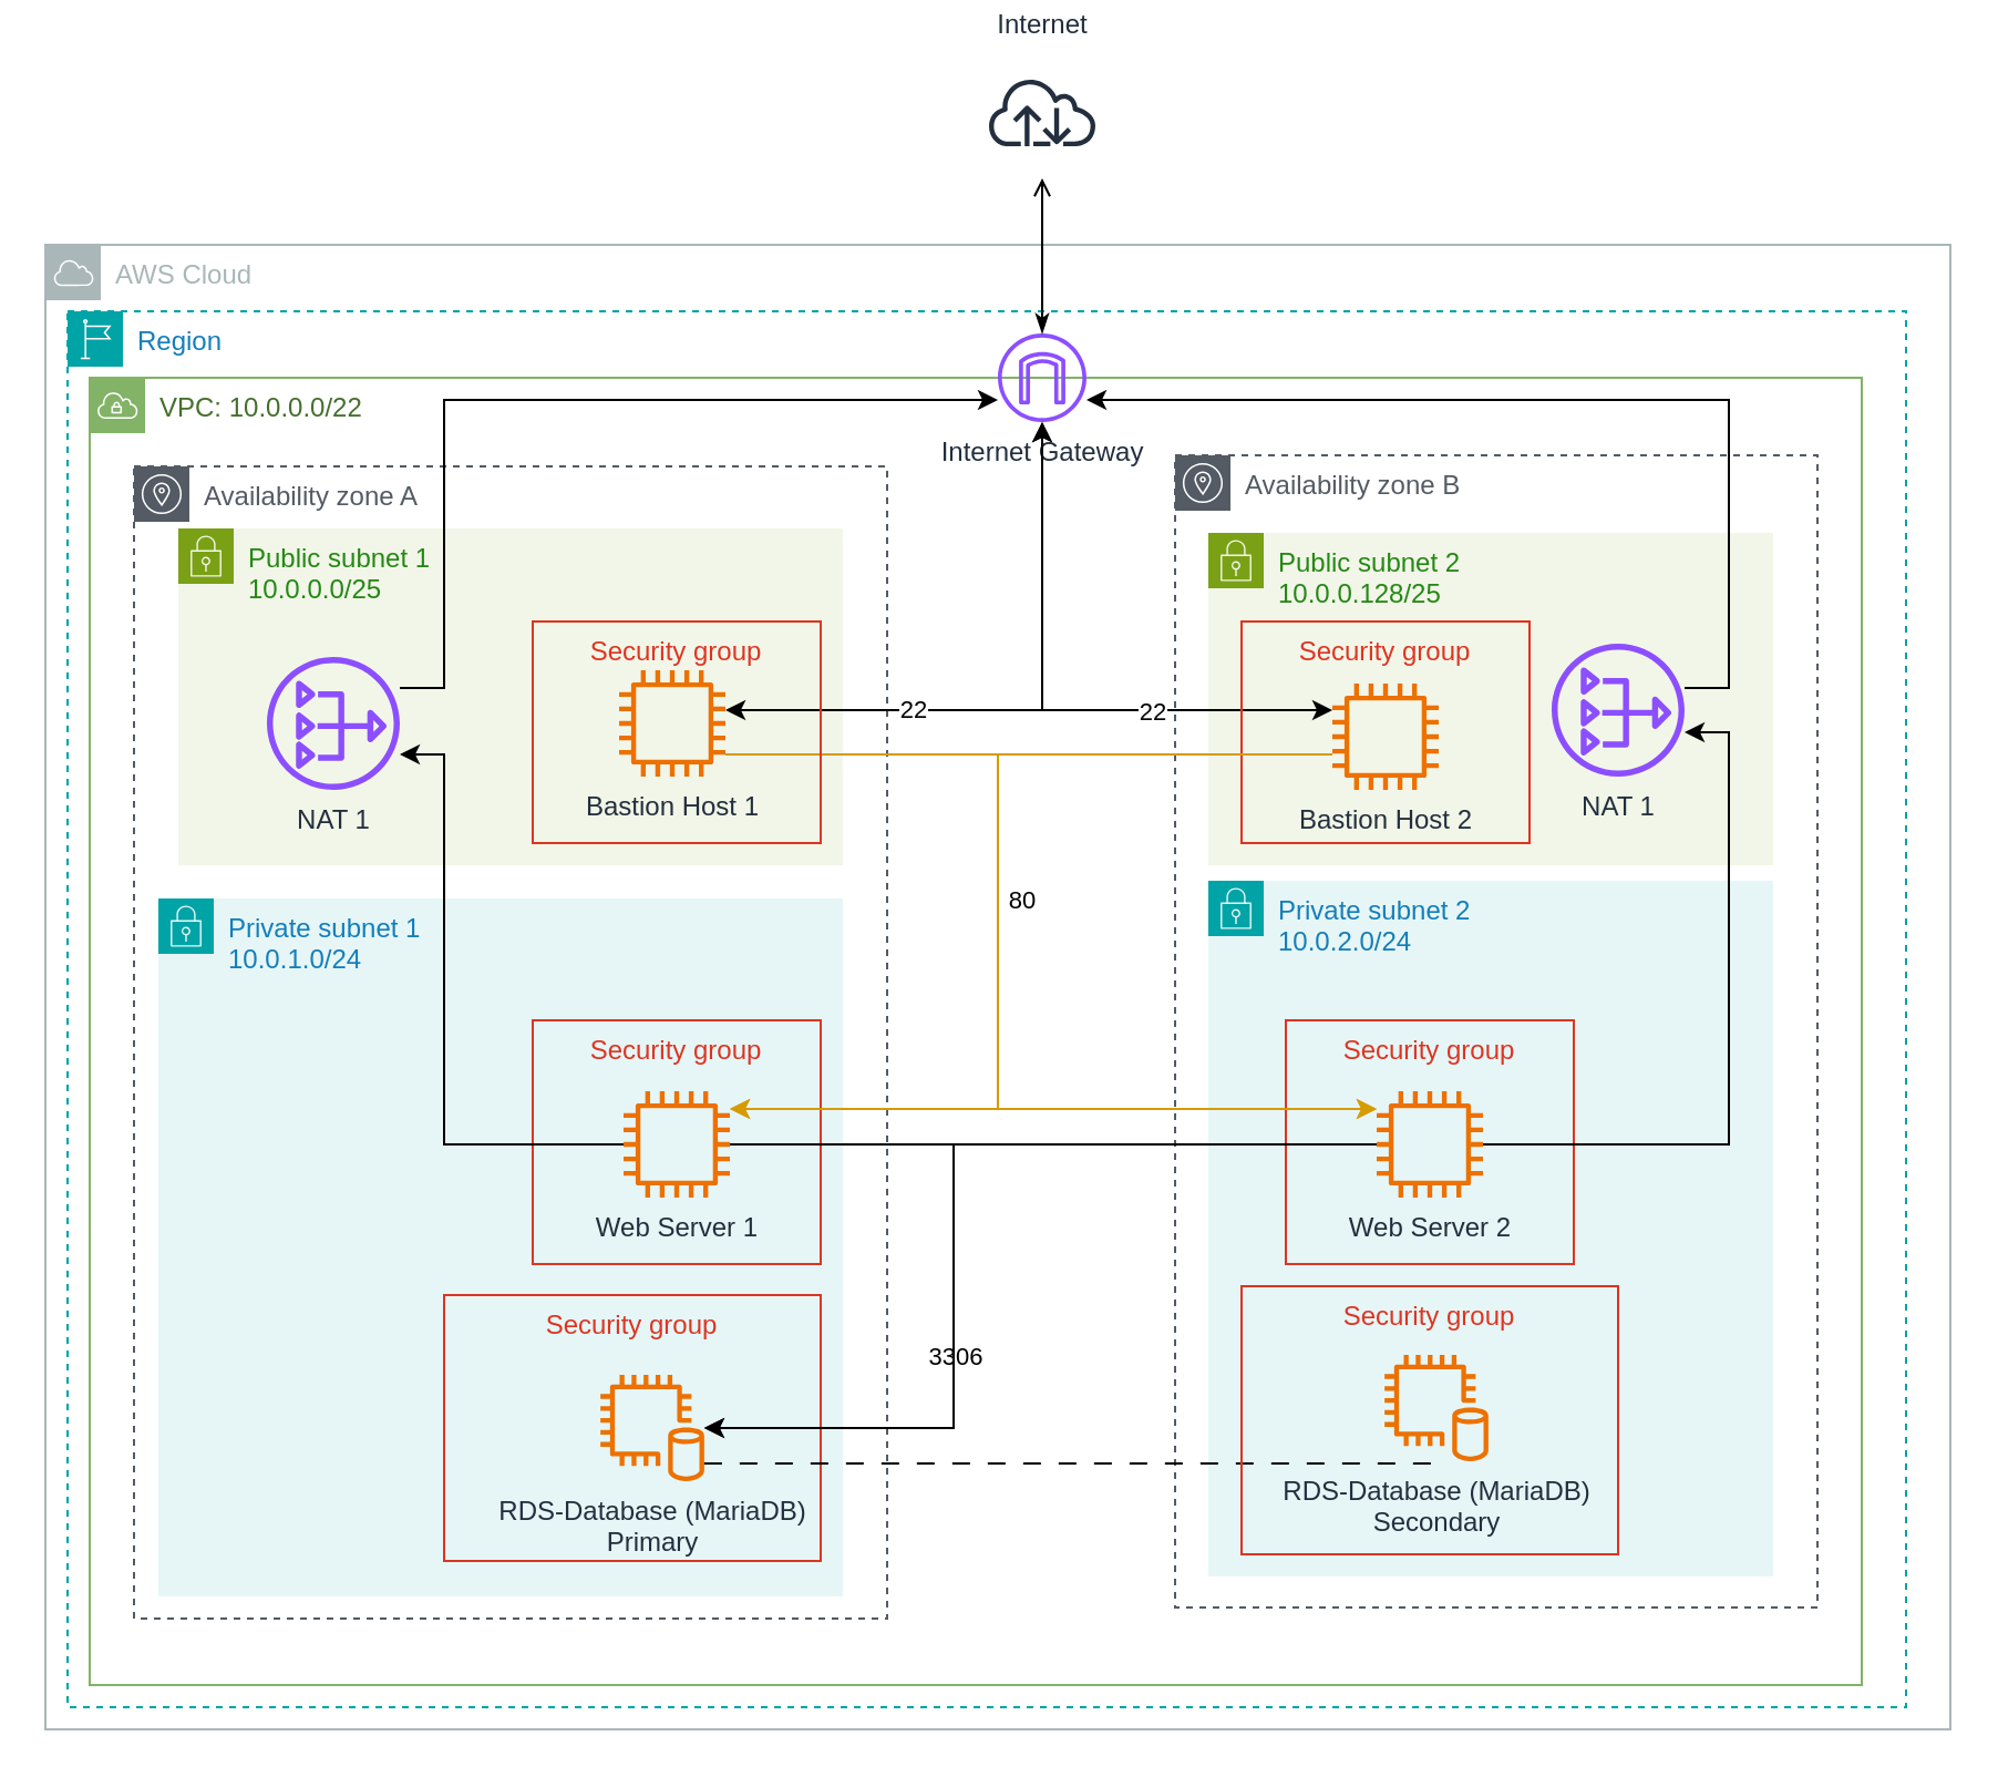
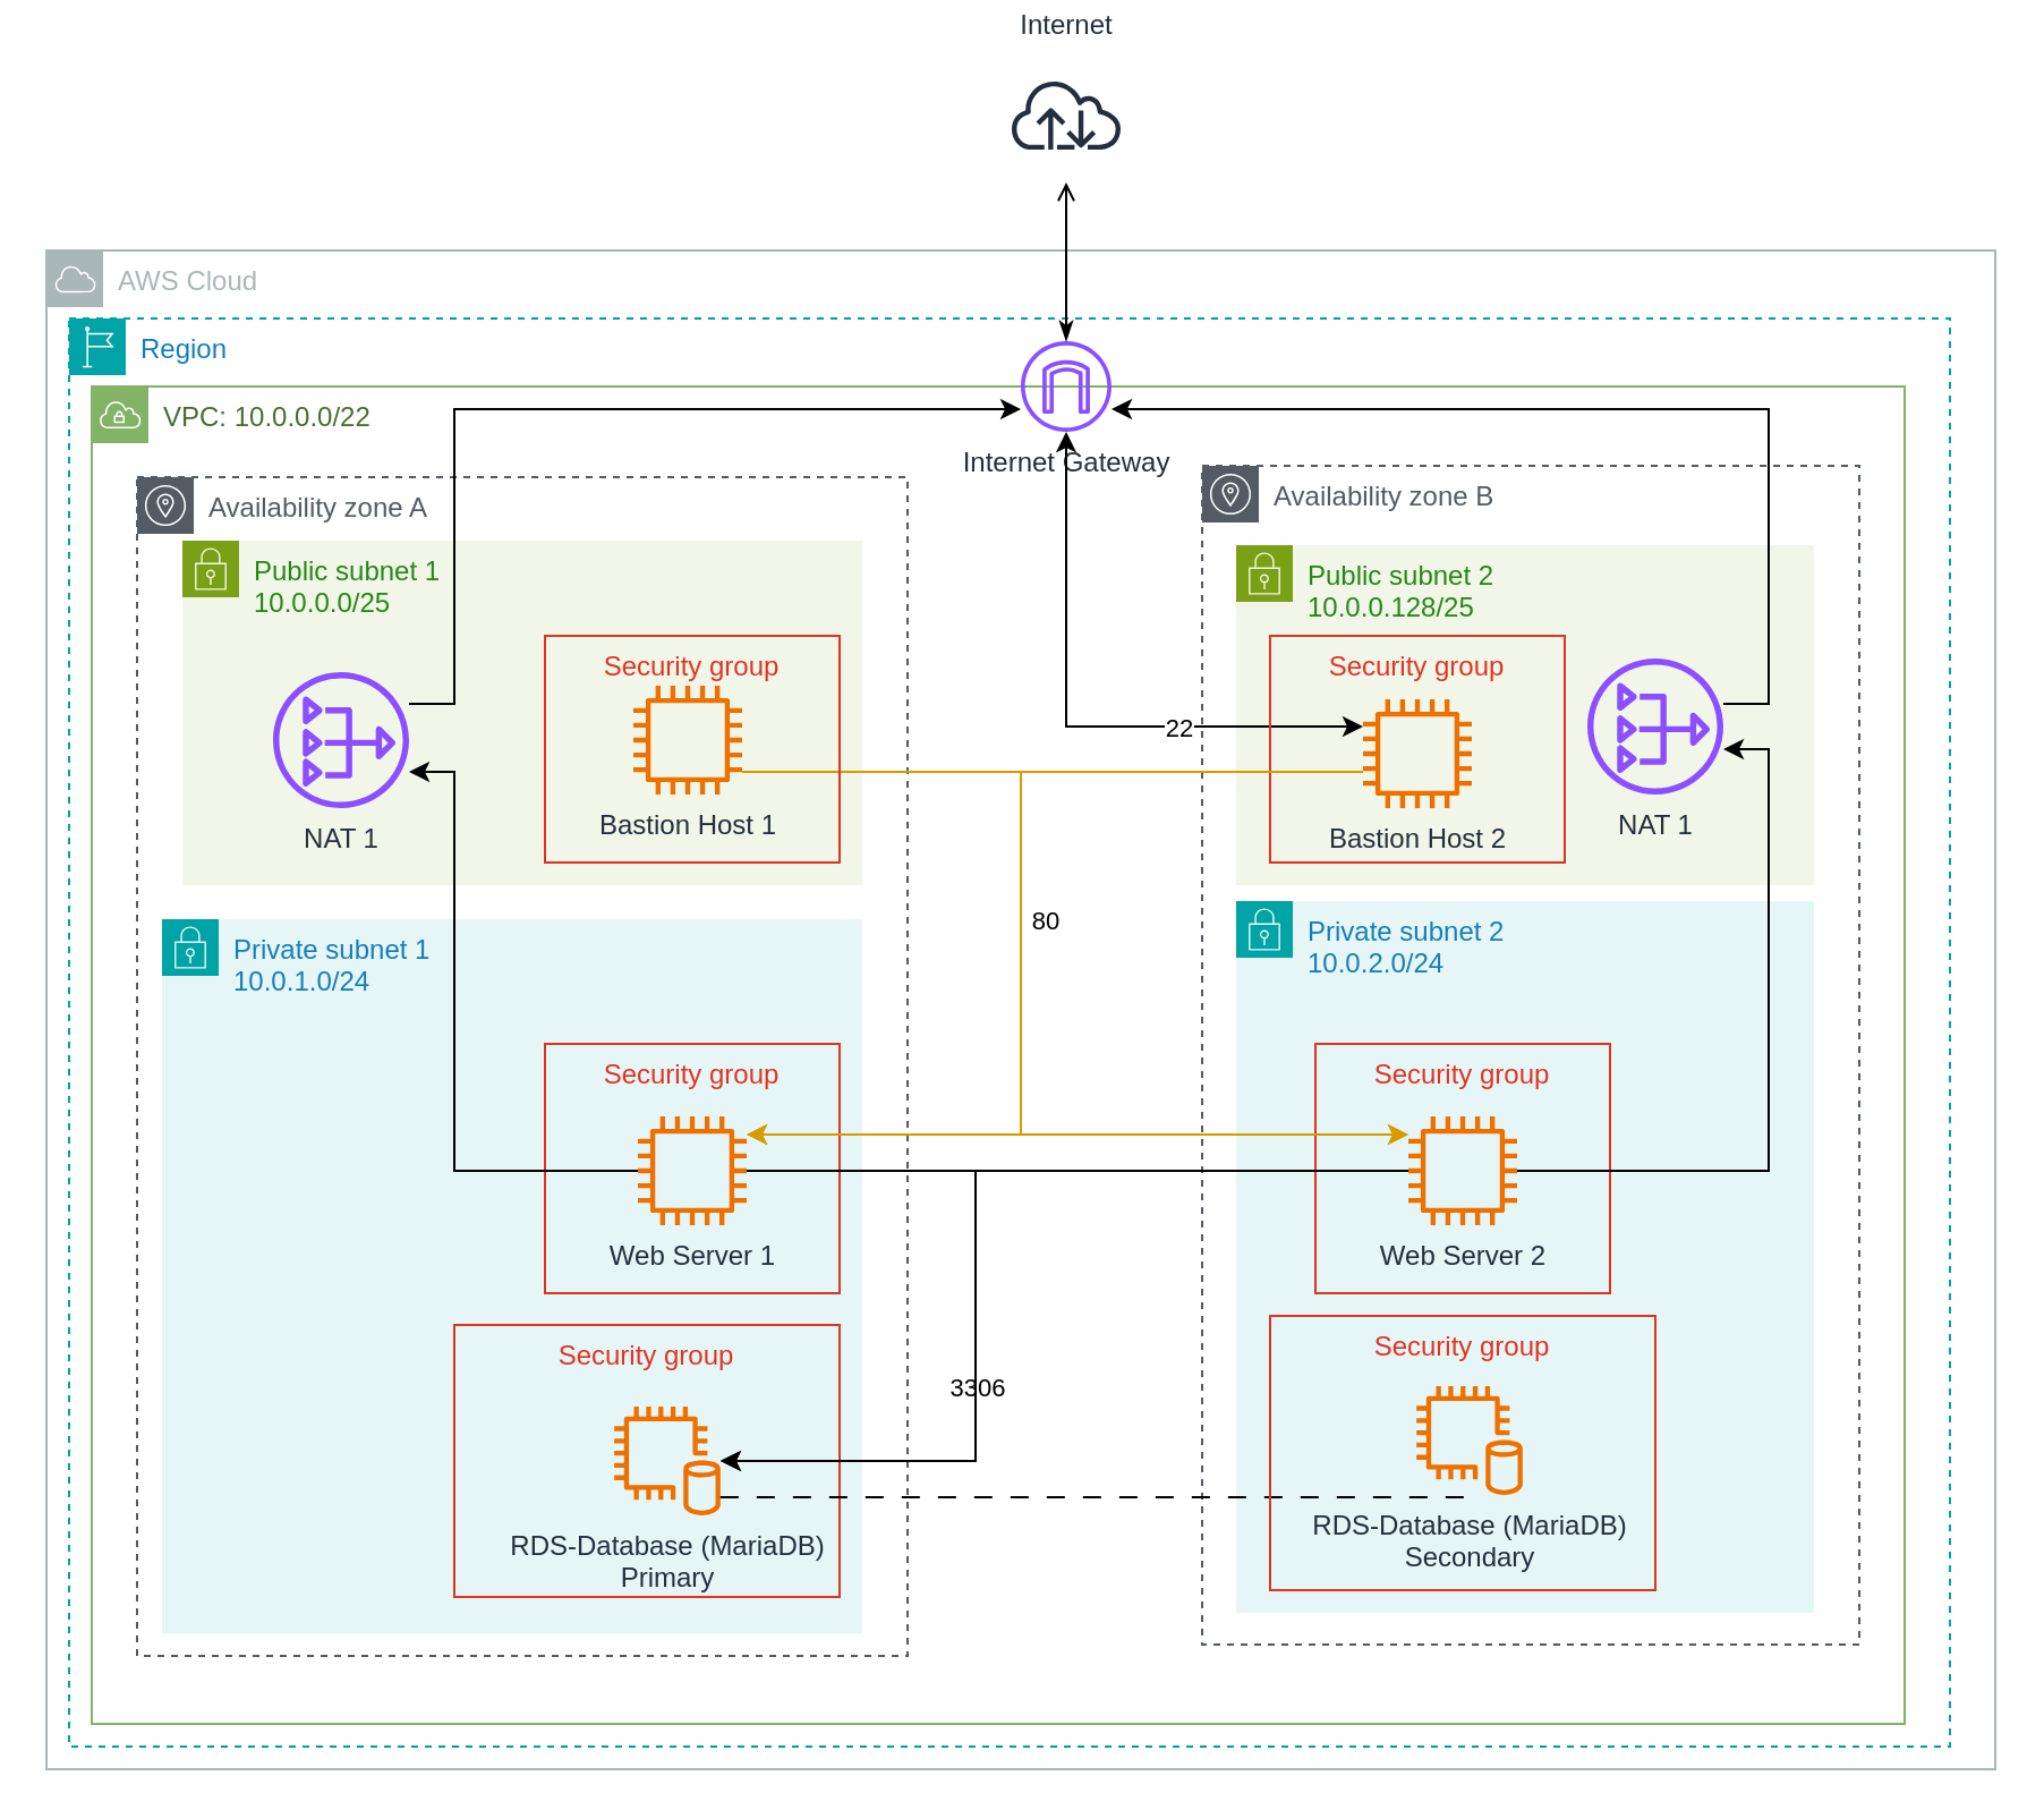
- <mxCell id="30" style="edgeStyle=orthogonalEdgeStyle;rounded=0;orthogonalLoop=1;jettySize=auto;html=1;startArrow=classic;startFill=1;" parent="4" source="40" target="6" edge="1"><mxGeometry relative="1" as="geometry"><Array as="points"><mxPoint x="440" y="180" /></Array></mxGeometry></mxCell>
- <mxCell id="31" value="22" style="edgeLabel;html=1;align=center;verticalAlign=middle;resizable=0;points=[];" parent="30" vertex="1" connectable="0"><mxGeometry x="-0.387" y="1" relative="1" as="geometry"><mxPoint as="offset" /></mxGeometry></mxCell>
